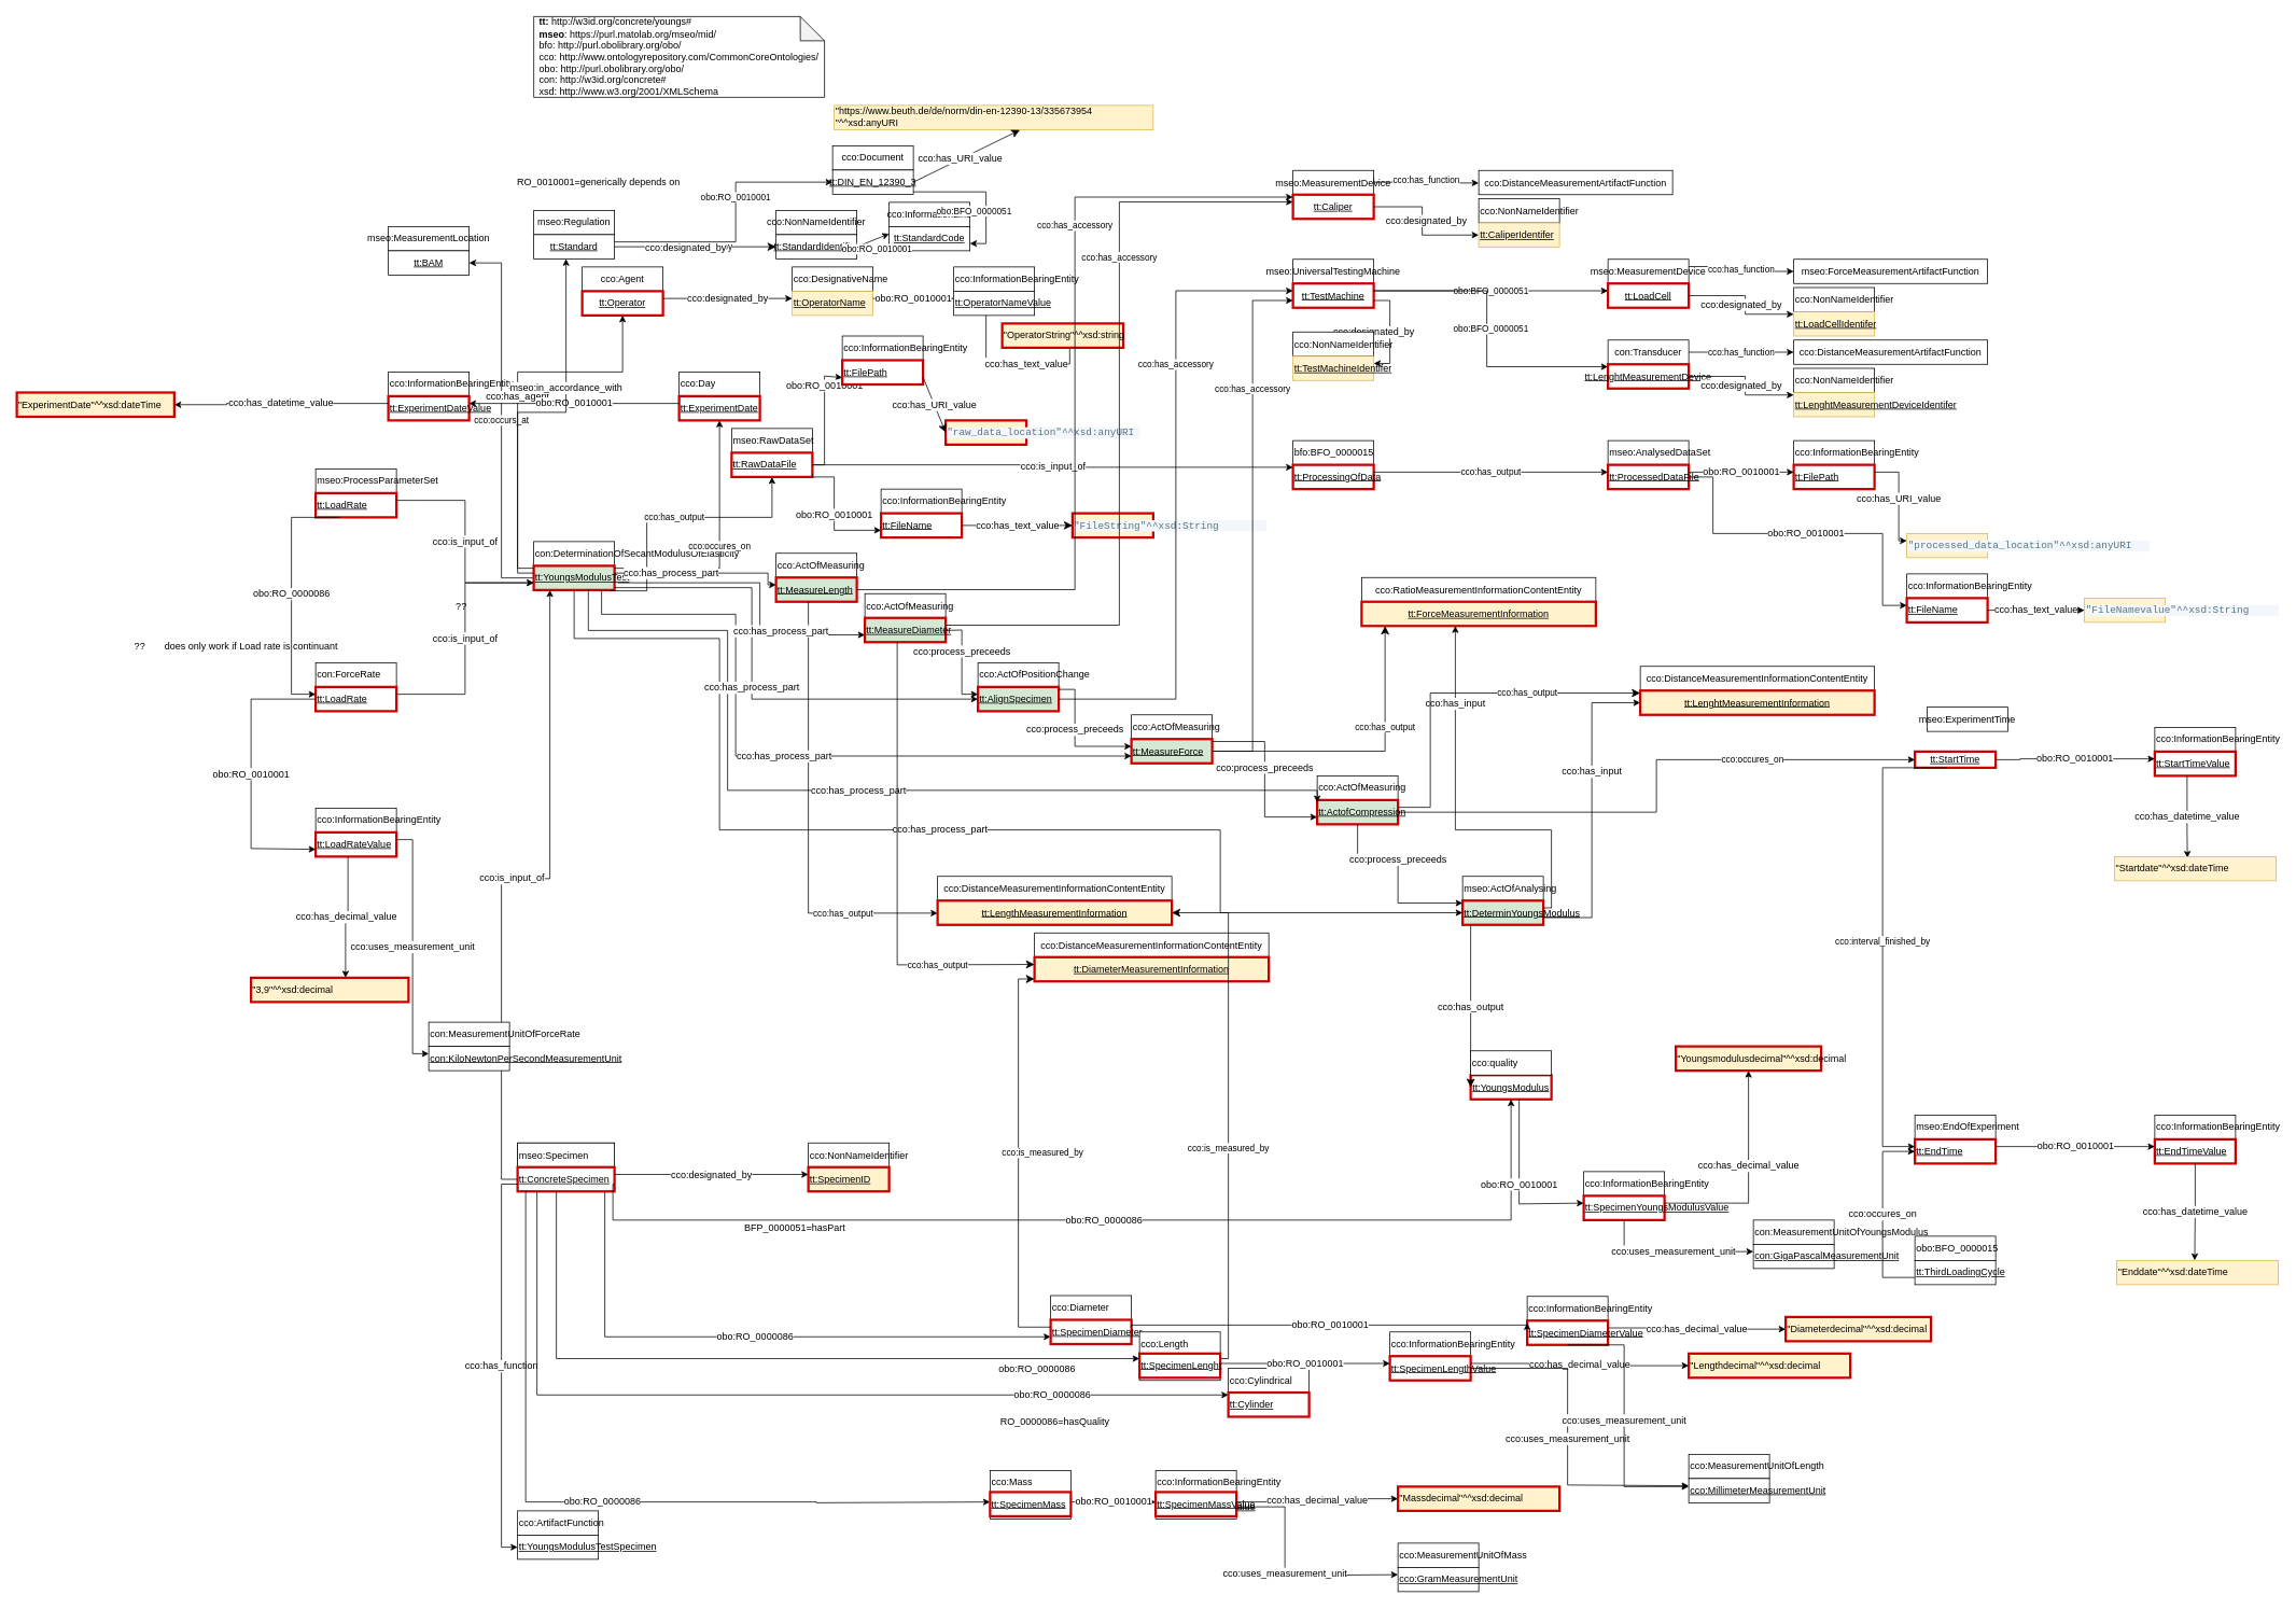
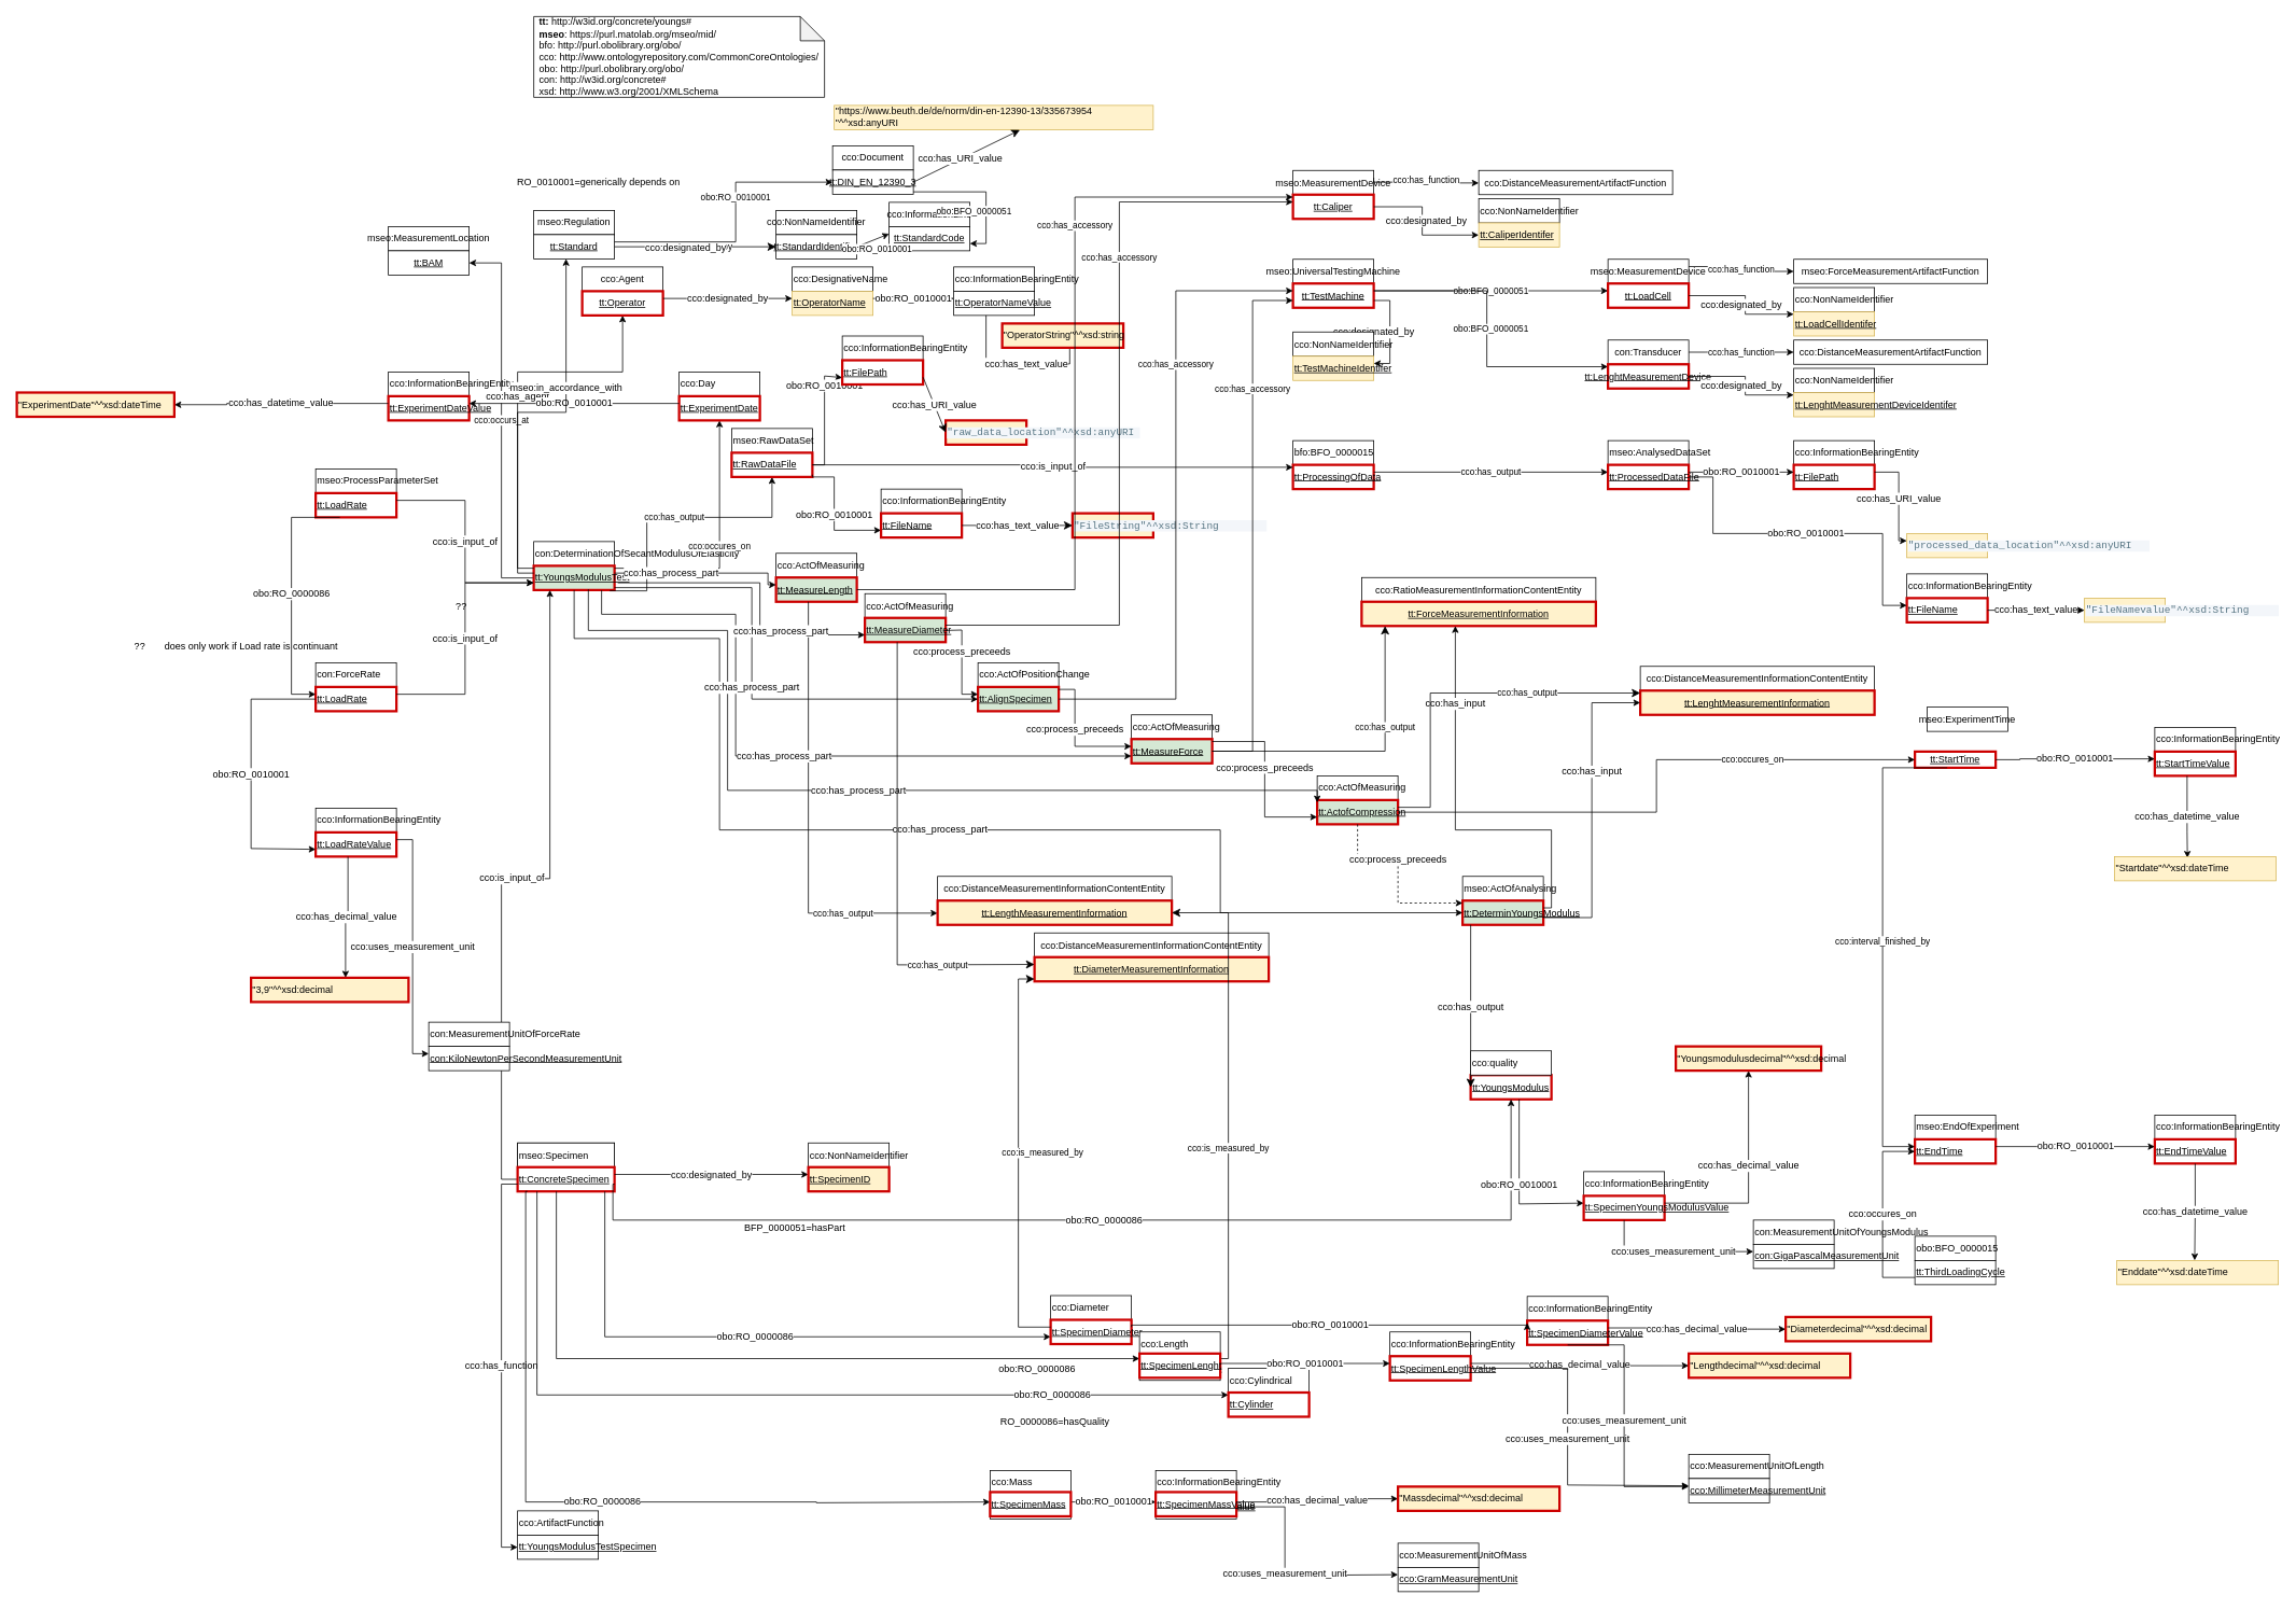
- <mxCell id="168" value="cco:process_preceeds" style="edgeStyle=orthogonalEdgeStyle;rounded=0;orthogonalLoop=1;jettySize=auto;html=1;fontSize=12;entryX=0;entryY=0.1;entryDx=0;entryDy=0;exitX=0.5;exitY=1;exitDx=0;exitDy=0;" parent="1" source="160" target="164" edge="1"><mxGeometry x="-0.175" relative="1" as="geometry"><mxPoint x="1620" y="1080" as="sourcePoint" /><mxPoint x="1560" y="511.5" as="targetPoint" /><Array as="points"><mxPoint x="1680" y="1062" /><mxPoint x="1730" y="1062" /><mxPoint x="1730" y="1118" /></Array><mxPoint as="offset" /></mxGeometry></mxCell>
+ <mxCell id="168" value="cco:process_preceeds" style="edgeStyle=orthogonalEdgeStyle;rounded=0;orthogonalLoop=1;jettySize=auto;html=1;fontSize=12;entryX=0;entryY=0.1;entryDx=0;entryDy=0;exitX=0.5;exitY=1;exitDx=0;exitDy=0;dashed=1;" parent="1" source="160" target="164" edge="1"><mxGeometry x="-0.175" relative="1" as="geometry"><mxPoint x="1620" y="1080" as="sourcePoint" /><mxPoint x="1560" y="511.5" as="targetPoint" /><Array as="points"><mxPoint x="1680" y="1062" /><mxPoint x="1730" y="1062" /><mxPoint x="1730" y="1118" /></Array><mxPoint as="offset" /></mxGeometry></mxCell>
